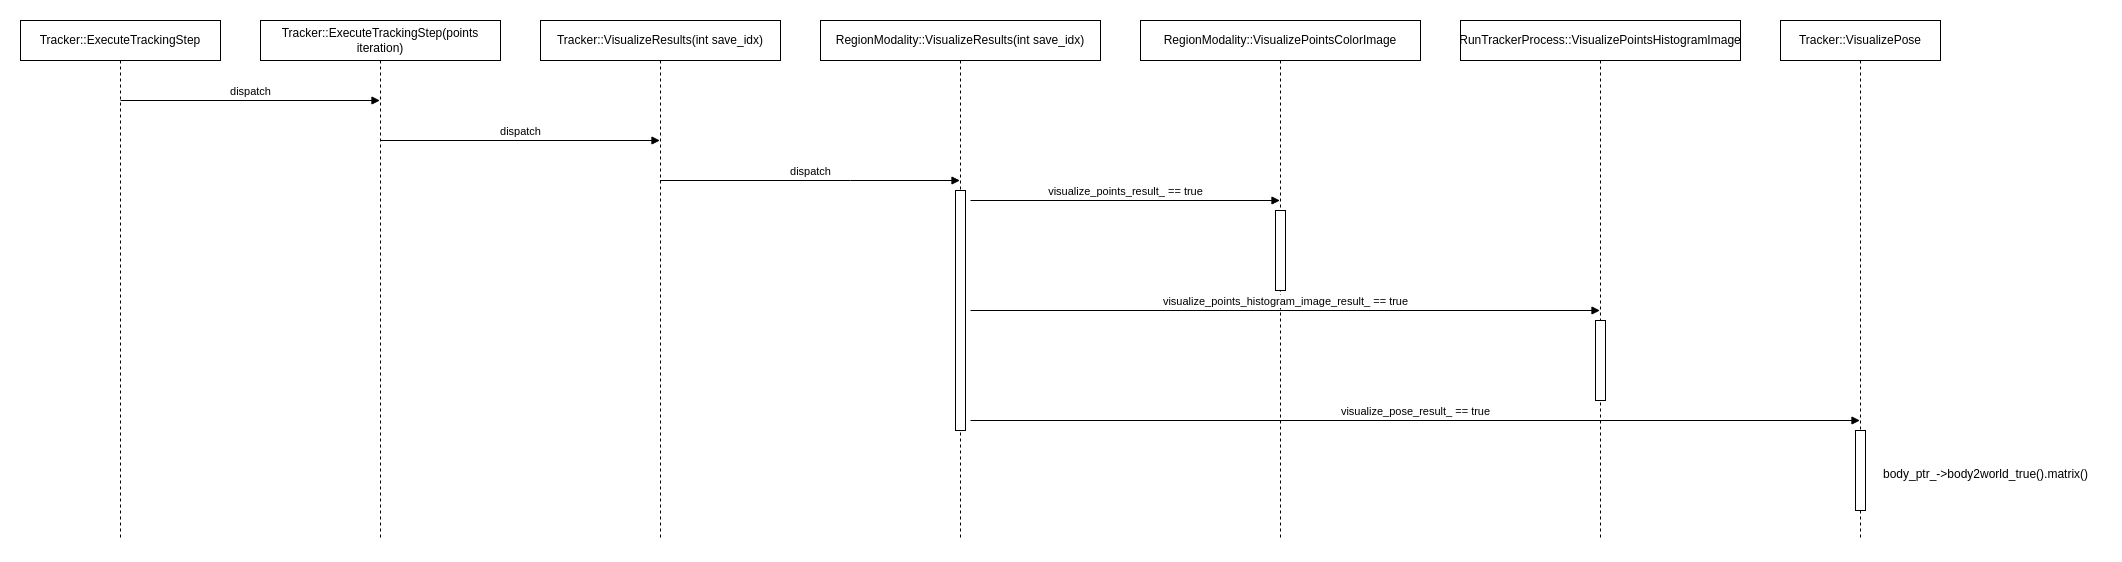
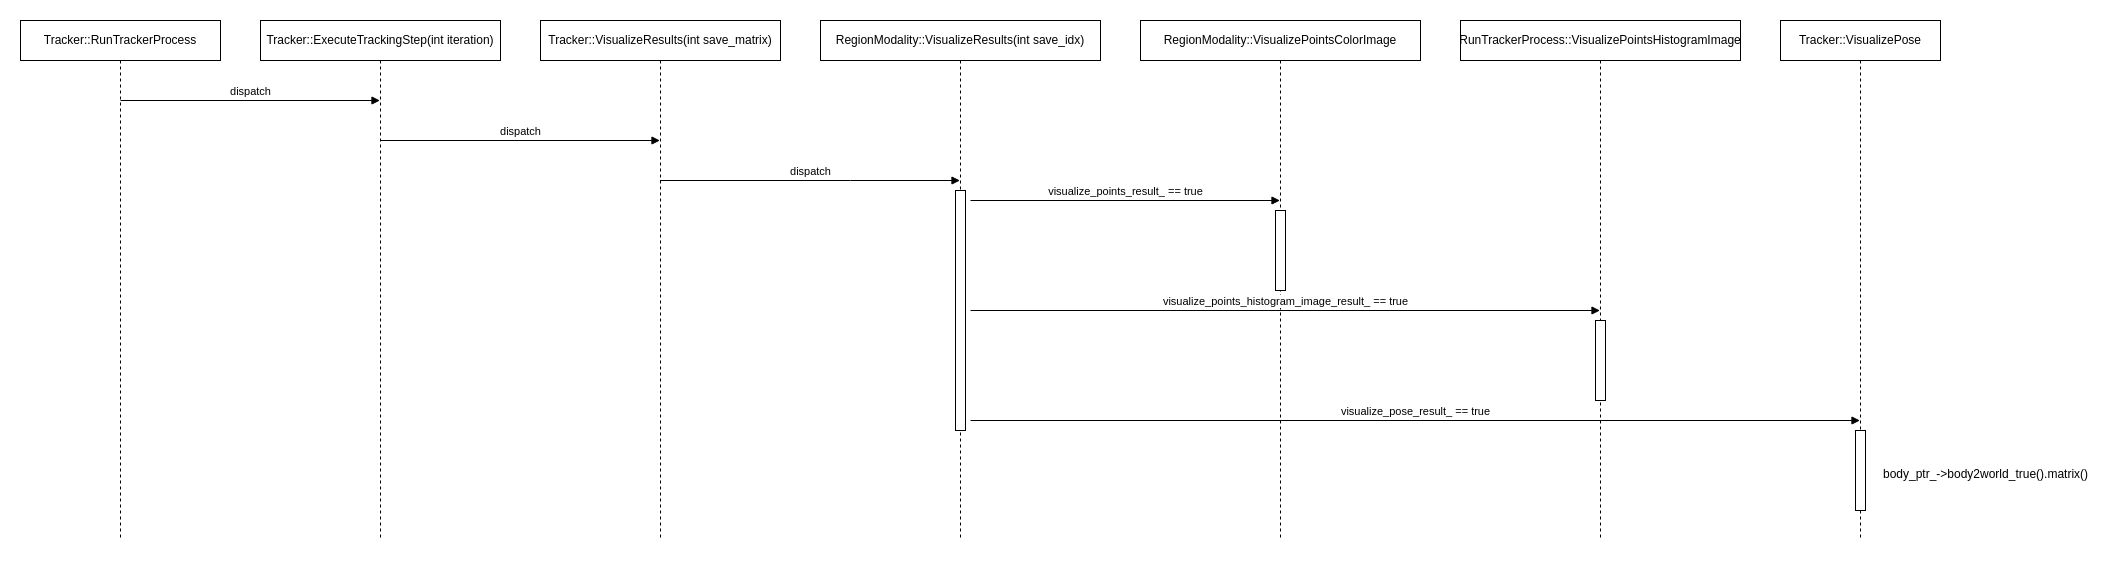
- <mxCell id="18" value="Tracker::ExecuteTrackingStep" style="shape=umlLifeline;perimeter=lifelinePerimeter;whiteSpace=wrap;html=1;container=1;collapsible=0;recursiveResize=0;outlineConnect=0;" parent="1" vertex="1"><mxGeometry x="20" y="20" width="200" height="520" as="geometry" /></mxCell>
+ <mxCell id="18" value="Tracker::RunTrackerProcess" style="shape=umlLifeline;perimeter=lifelinePerimeter;whiteSpace=wrap;html=1;container=1;collapsible=0;recursiveResize=0;outlineConnect=0;" parent="1" vertex="1"><mxGeometry x="20" y="20" width="200" height="520" as="geometry" /></mxCell>
- <mxCell id="16" value="Tracker::ExecuteTrackingStep(points iteration)" style="shape=umlLifeline;perimeter=lifelinePerimeter;whiteSpace=wrap;html=1;container=1;collapsible=0;recursiveResize=0;outlineConnect=0;" parent="1" vertex="1"><mxGeometry x="260" y="20" width="240" height="520" as="geometry" /></mxCell>
+ <mxCell id="16" value="Tracker::ExecuteTrackingStep(int iteration)" style="shape=umlLifeline;perimeter=lifelinePerimeter;whiteSpace=wrap;html=1;container=1;collapsible=0;recursiveResize=0;outlineConnect=0;" parent="1" vertex="1"><mxGeometry x="260" y="20" width="240" height="520" as="geometry" /></mxCell>
- <mxCell id="6" value="Tracker::VisualizeResults(int save_idx)" style="shape=umlLifeline;perimeter=lifelinePerimeter;whiteSpace=wrap;html=1;container=1;collapsible=0;recursiveResize=0;outlineConnect=0;" parent="1" vertex="1"><mxGeometry x="540" y="20" width="240" height="520" as="geometry" /></mxCell>
+ <mxCell id="6" value="Tracker::VisualizeResults(int save_matrix)" style="shape=umlLifeline;perimeter=lifelinePerimeter;whiteSpace=wrap;html=1;container=1;collapsible=0;recursiveResize=0;outlineConnect=0;" parent="1" vertex="1"><mxGeometry x="540" y="20" width="240" height="520" as="geometry" /></mxCell>
